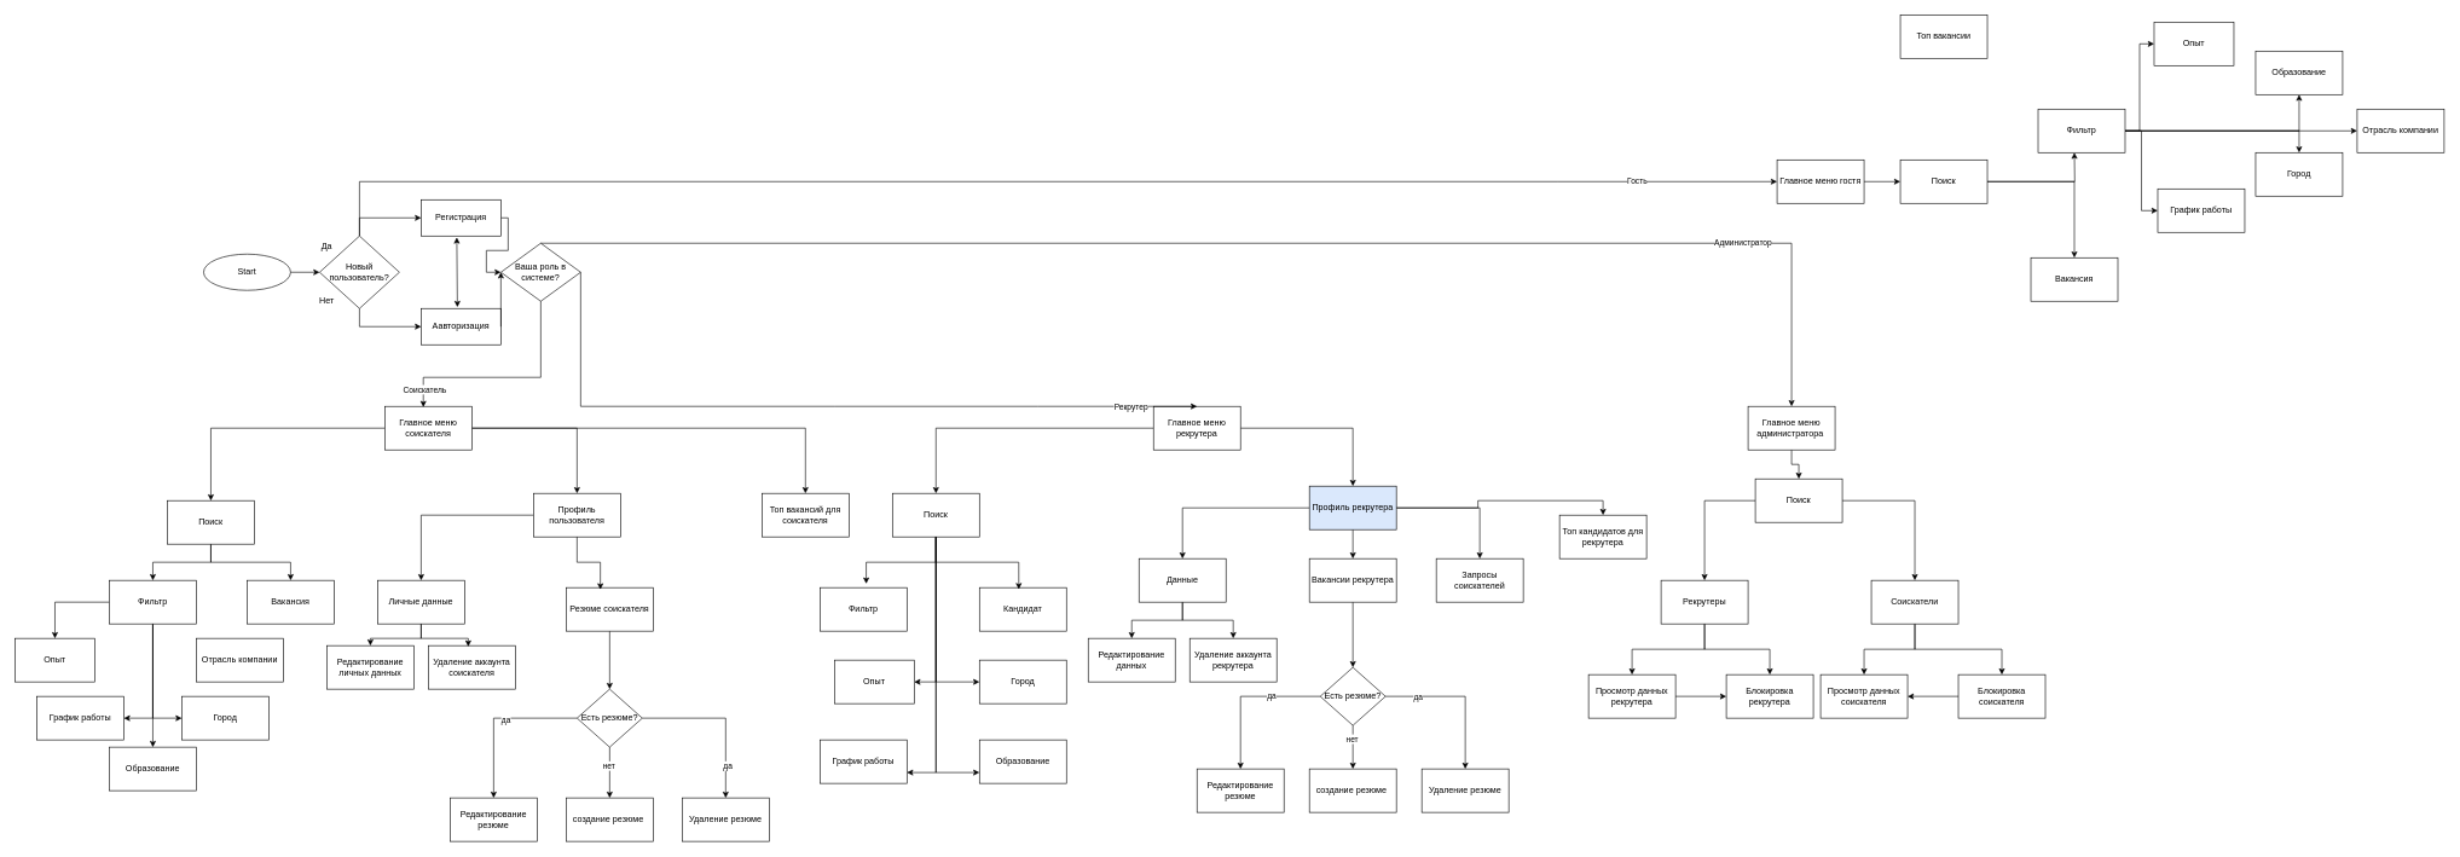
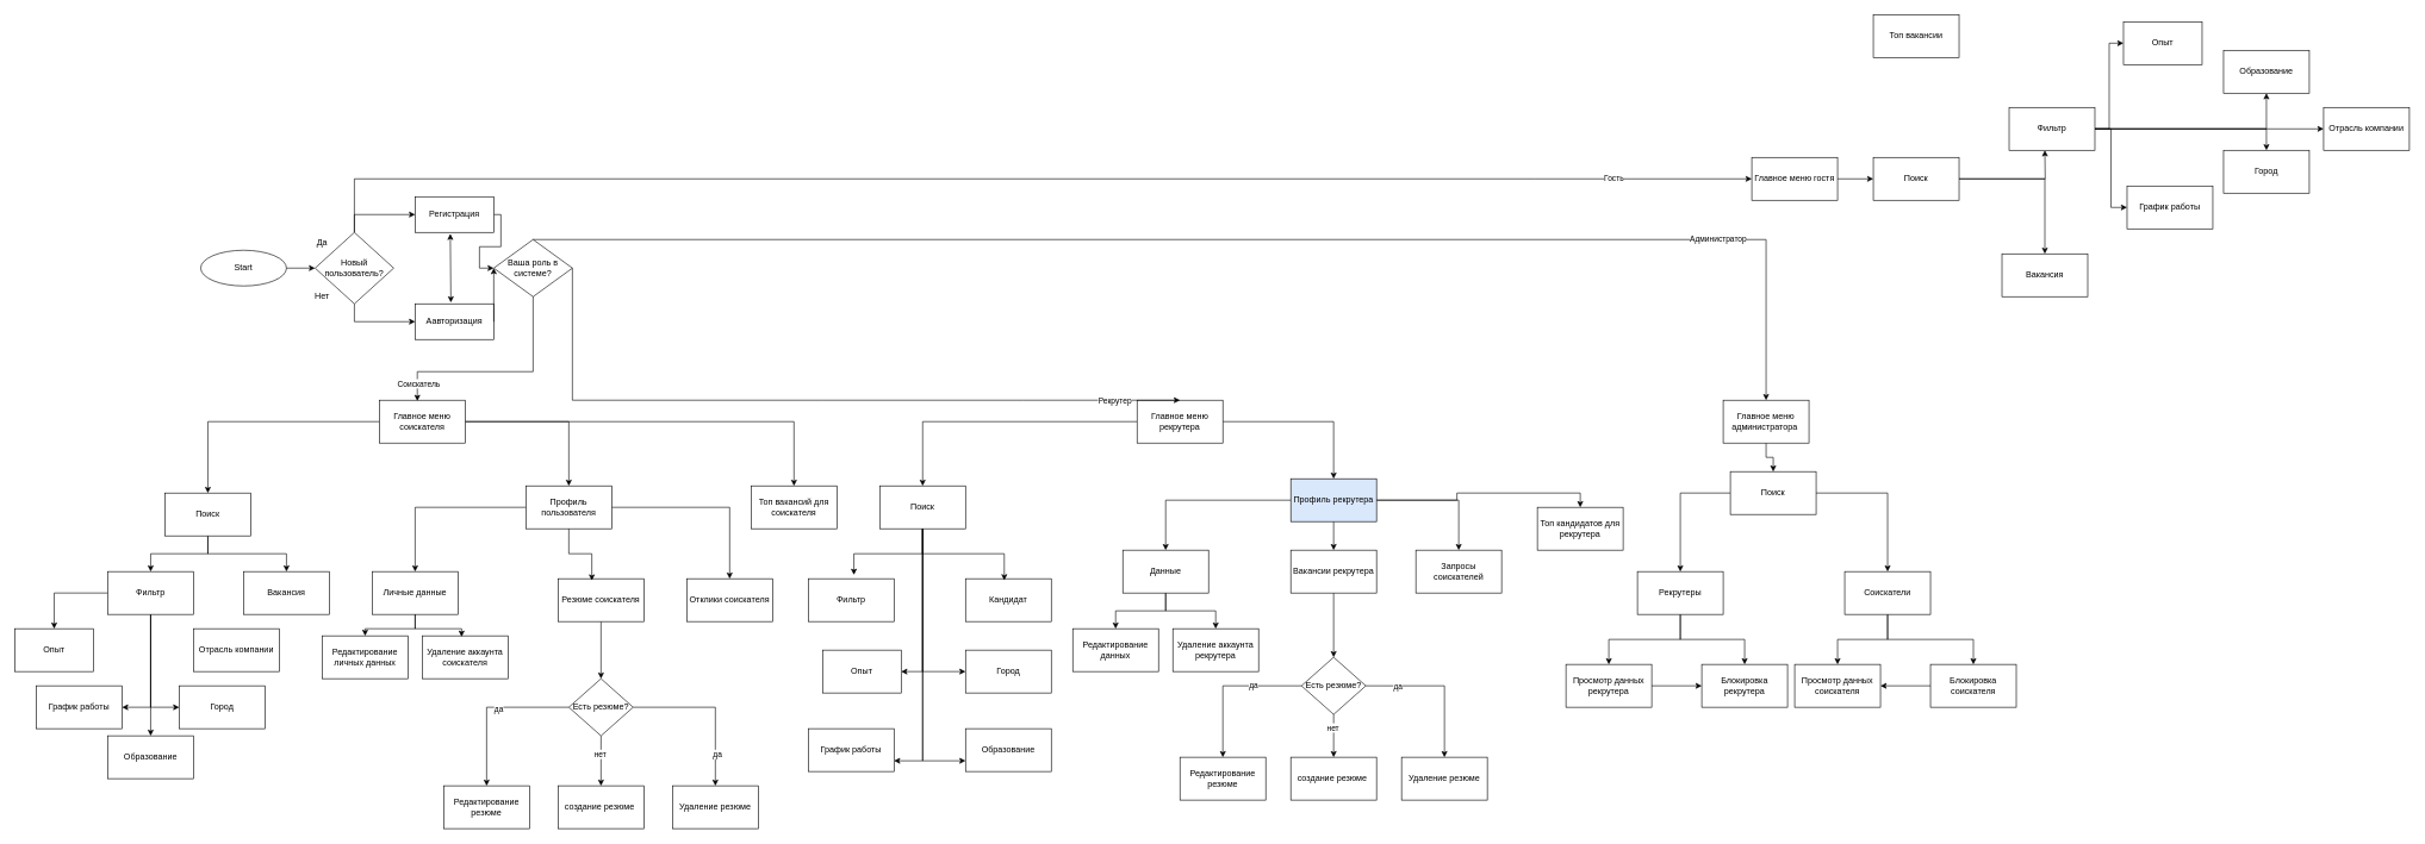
+ <mxCell id="34" style="edgeStyle=orthogonalEdgeStyle;rounded=0;orthogonalLoop=1;jettySize=auto;html=1;entryX=0.5;entryY=0;entryDx=0;entryDy=0;" parent="1" source="35" target="54" edge="1"><mxGeometry relative="1" as="geometry" /></mxCell>
+ <mxCell id="54" value="Отклики соискателя" style="rounded=0;whiteSpace=wrap;html=1;" parent="1" vertex="1"><mxGeometry x="960" y="810" width="120" height="60" as="geometry" /></mxCell>
